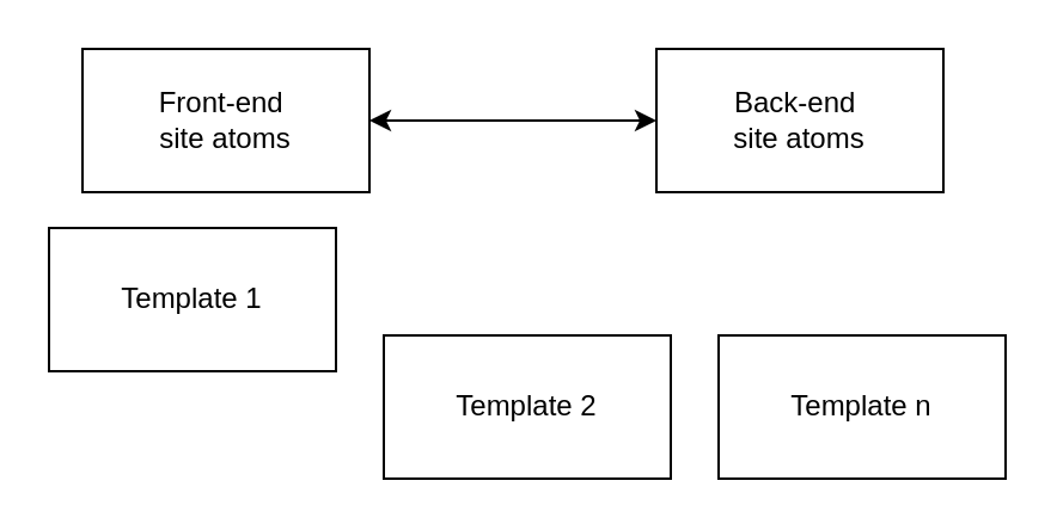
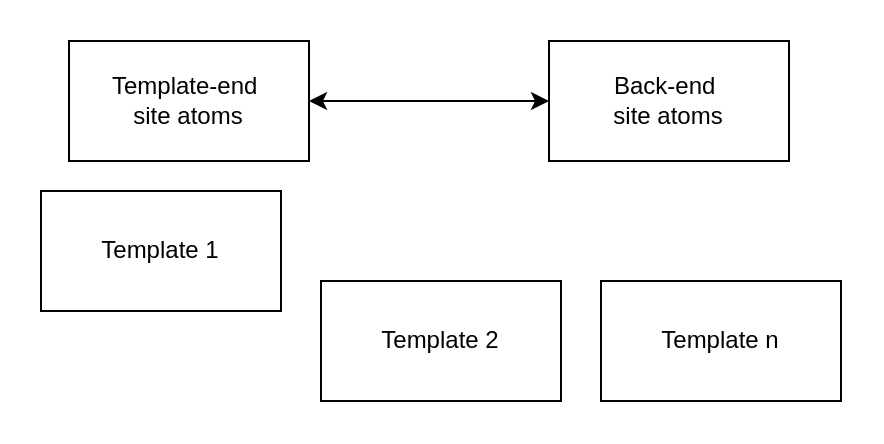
- <mxCell id="2" value="&lt;div&gt;Front-end&amp;nbsp;&lt;/div&gt;&lt;div&gt;site atoms&lt;/div&gt;" style="rounded=0;whiteSpace=wrap;html=1;" vertex="1" parent="1"><mxGeometry x="34" y="20" width="120" height="60" as="geometry" /></mxCell>
+ <mxCell id="2" value="&lt;div&gt;Template-end&amp;nbsp;&lt;/div&gt;&lt;div&gt;site atoms&lt;/div&gt;" style="rounded=0;whiteSpace=wrap;html=1;" vertex="1" parent="1"><mxGeometry x="34" y="20" width="120" height="60" as="geometry" /></mxCell>
